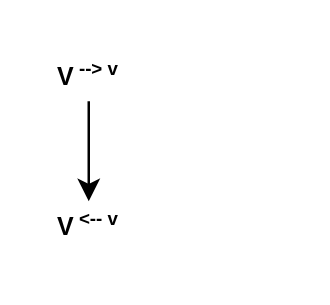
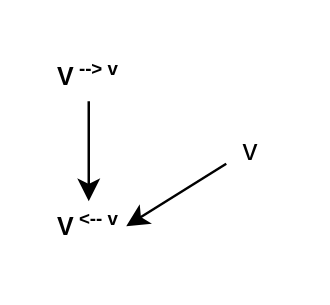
+ <mxCell id="2" value="v" style="text;strokeColor=none;align=center;fillColor=none;html=1;verticalAlign=middle;whiteSpace=wrap;rounded=0;" vertex="1" parent="1"><mxGeometry x="90" y="50" width="20" height="20" as="geometry" /></mxCell>
+ <mxCell id="5" value="" style="endArrow=classic;html=1;rounded=0;startArrow=none;startFill=0;endFill=1;entryX=1;entryY=0.5;entryDx=0;entryDy=0;exitX=0;exitY=0.75;exitDx=0;exitDy=0;" edge="1" parent="1" source="2" target="4"><mxGeometry width="50" height="50" relative="1" as="geometry"><mxPoint x="90" y="65" as="sourcePoint" /><mxPoint x="50" y="65" as="targetPoint" /></mxGeometry></mxCell>
